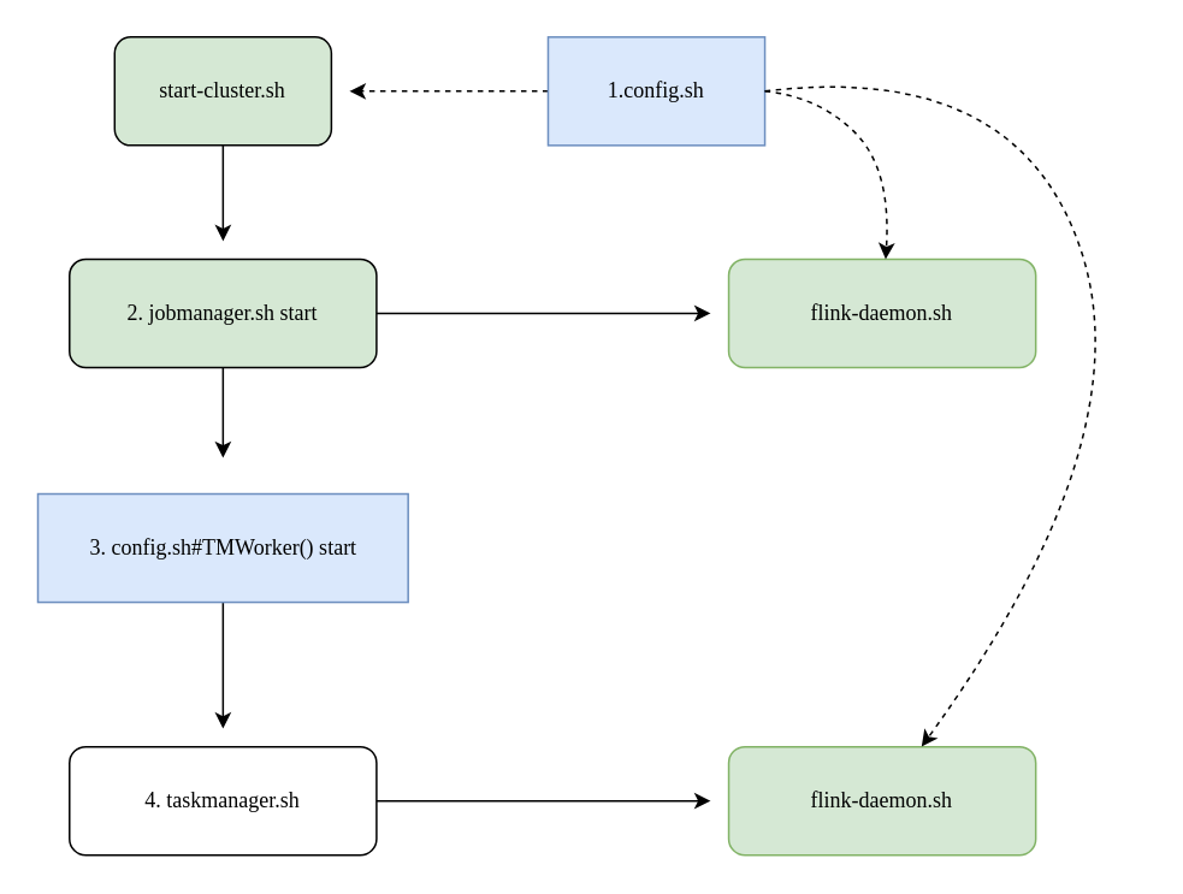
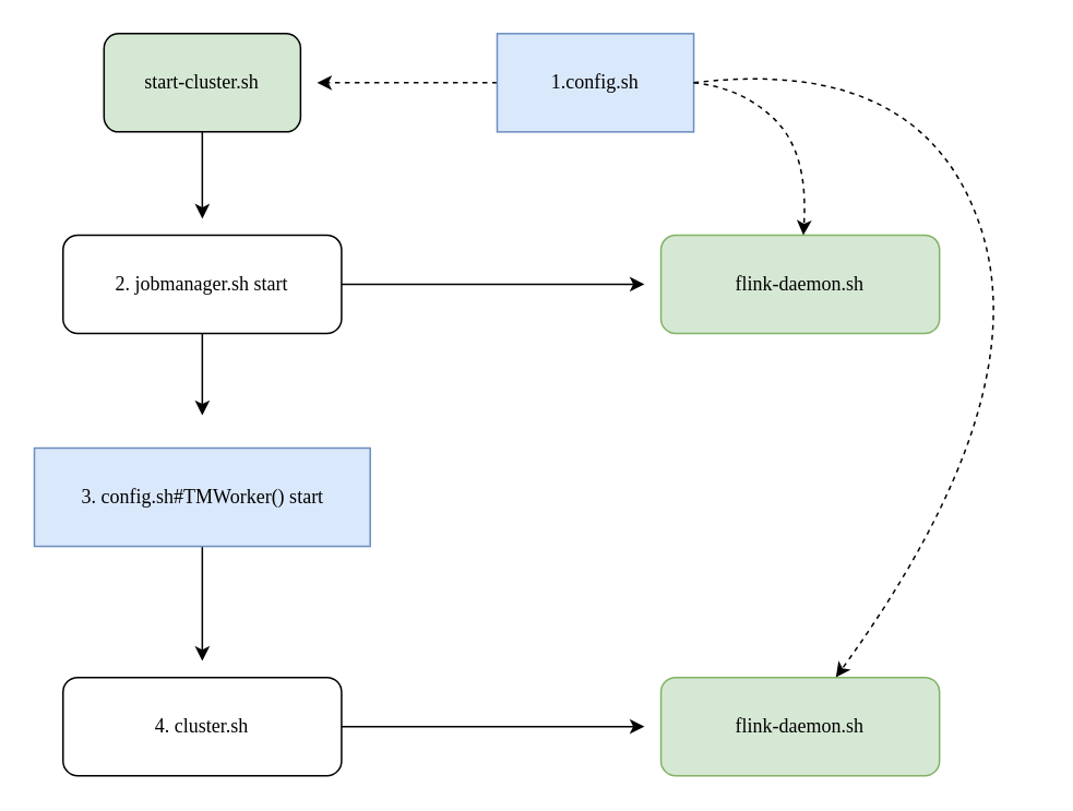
- <mxCell id="8" value="2. jobmanager.sh start" style="rounded=1;whiteSpace=wrap;html=1;fontFamily=Comic Sans MS;fillColor=#d5e8d4;" parent="1" vertex="1"><mxGeometry x="38" y="143" width="170" height="60" as="geometry" /></mxCell>
+ <mxCell id="8" value="2. jobmanager.sh start" style="rounded=1;whiteSpace=wrap;html=1;fontFamily=Comic Sans MS;" parent="1" vertex="1"><mxGeometry x="38" y="143" width="170" height="60" as="geometry" /></mxCell>
- <mxCell id="12" value="4. taskmanager.sh" style="rounded=1;whiteSpace=wrap;html=1;fontFamily=Comic Sans MS;" parent="1" vertex="1"><mxGeometry x="38" y="413" width="170" height="60" as="geometry" /></mxCell>
+ <mxCell id="12" value="4. cluster.sh" style="rounded=1;whiteSpace=wrap;html=1;fontFamily=Comic Sans MS;" parent="1" vertex="1"><mxGeometry x="38" y="413" width="170" height="60" as="geometry" /></mxCell>
